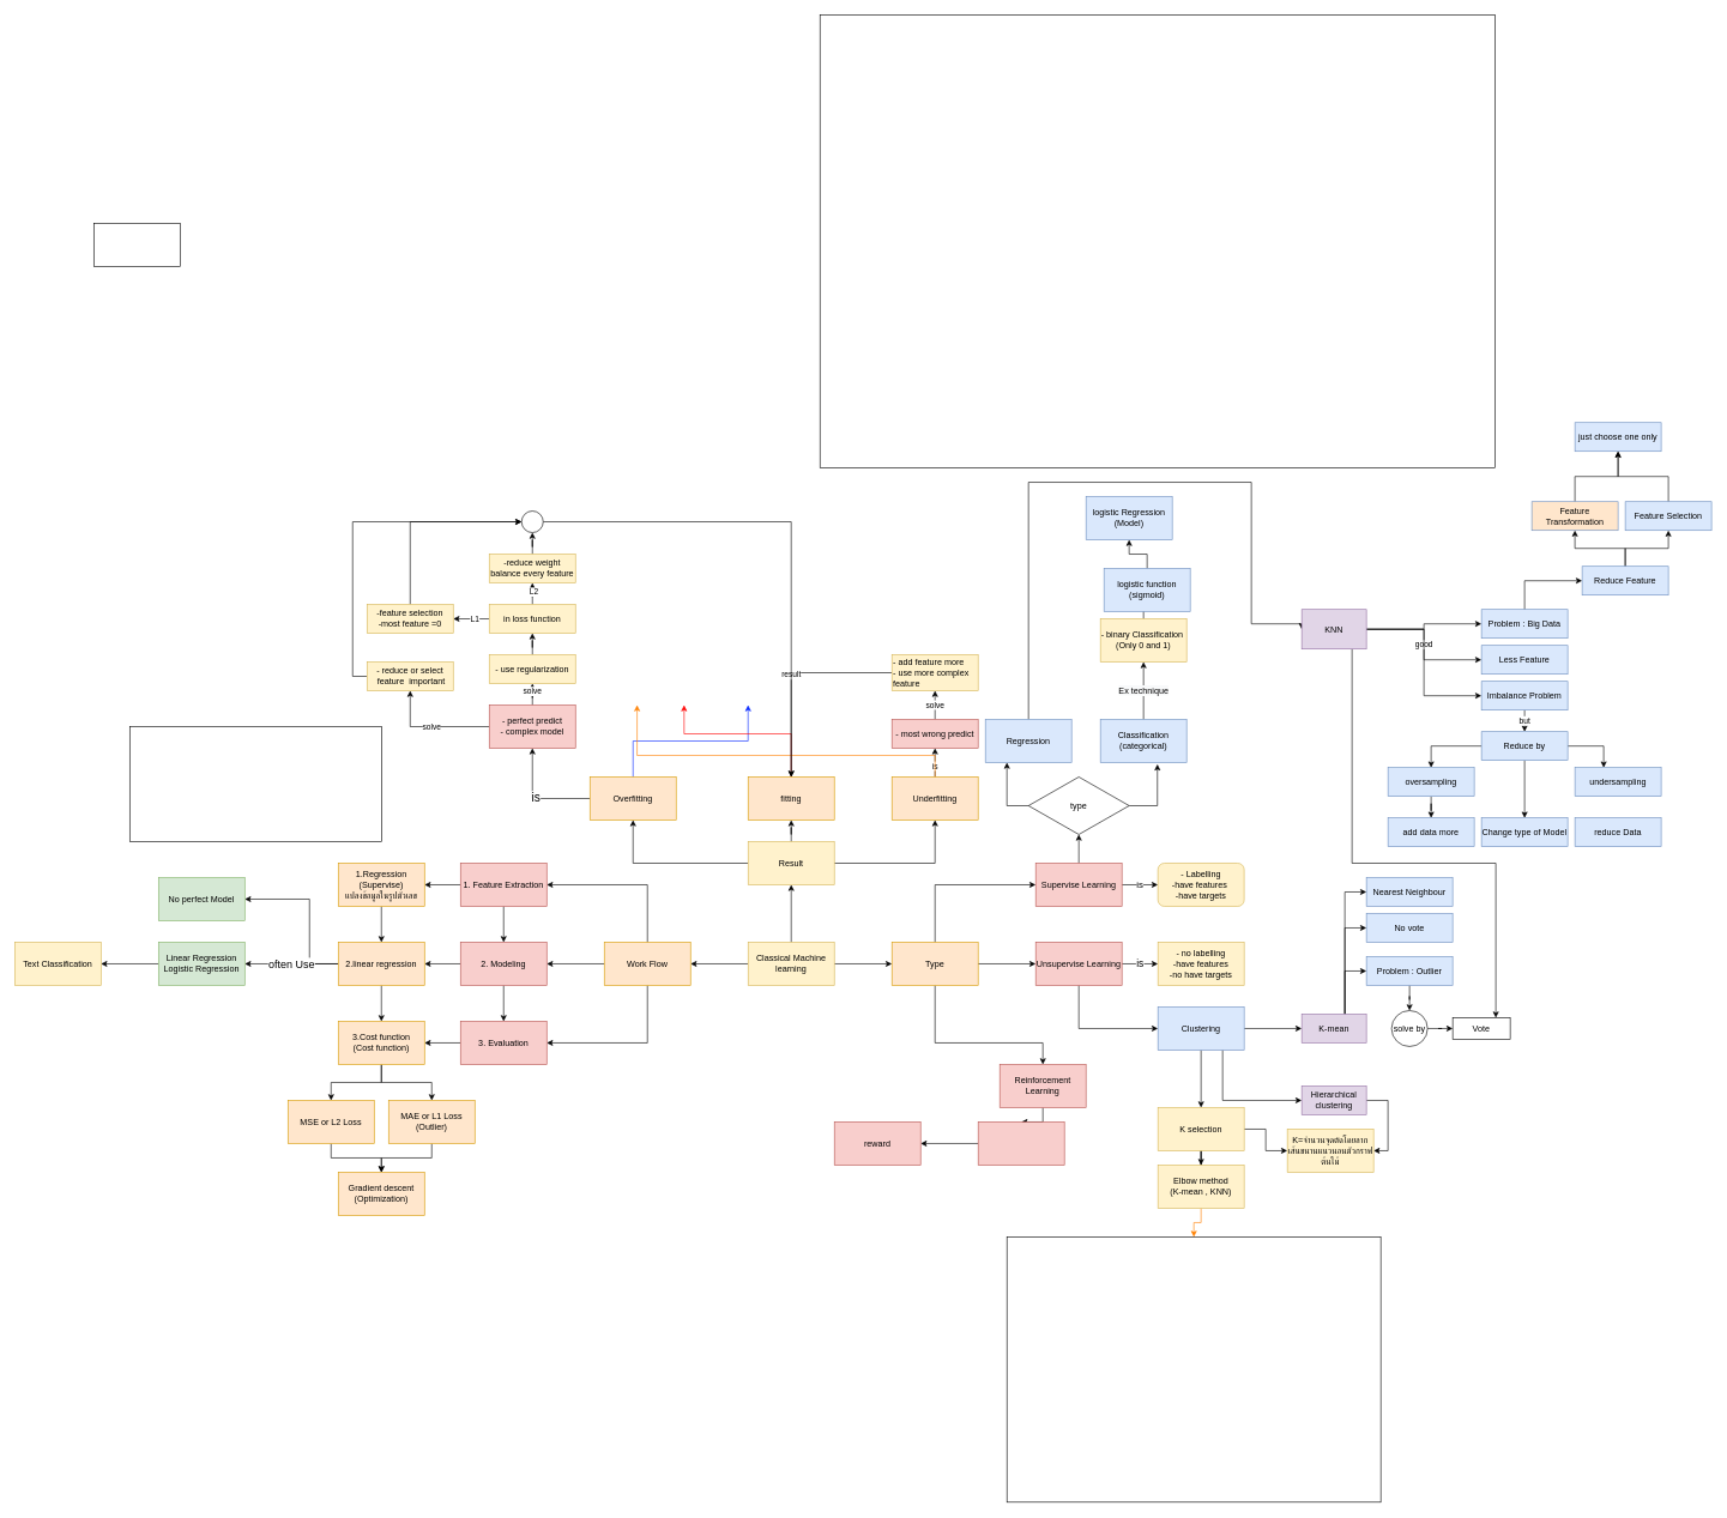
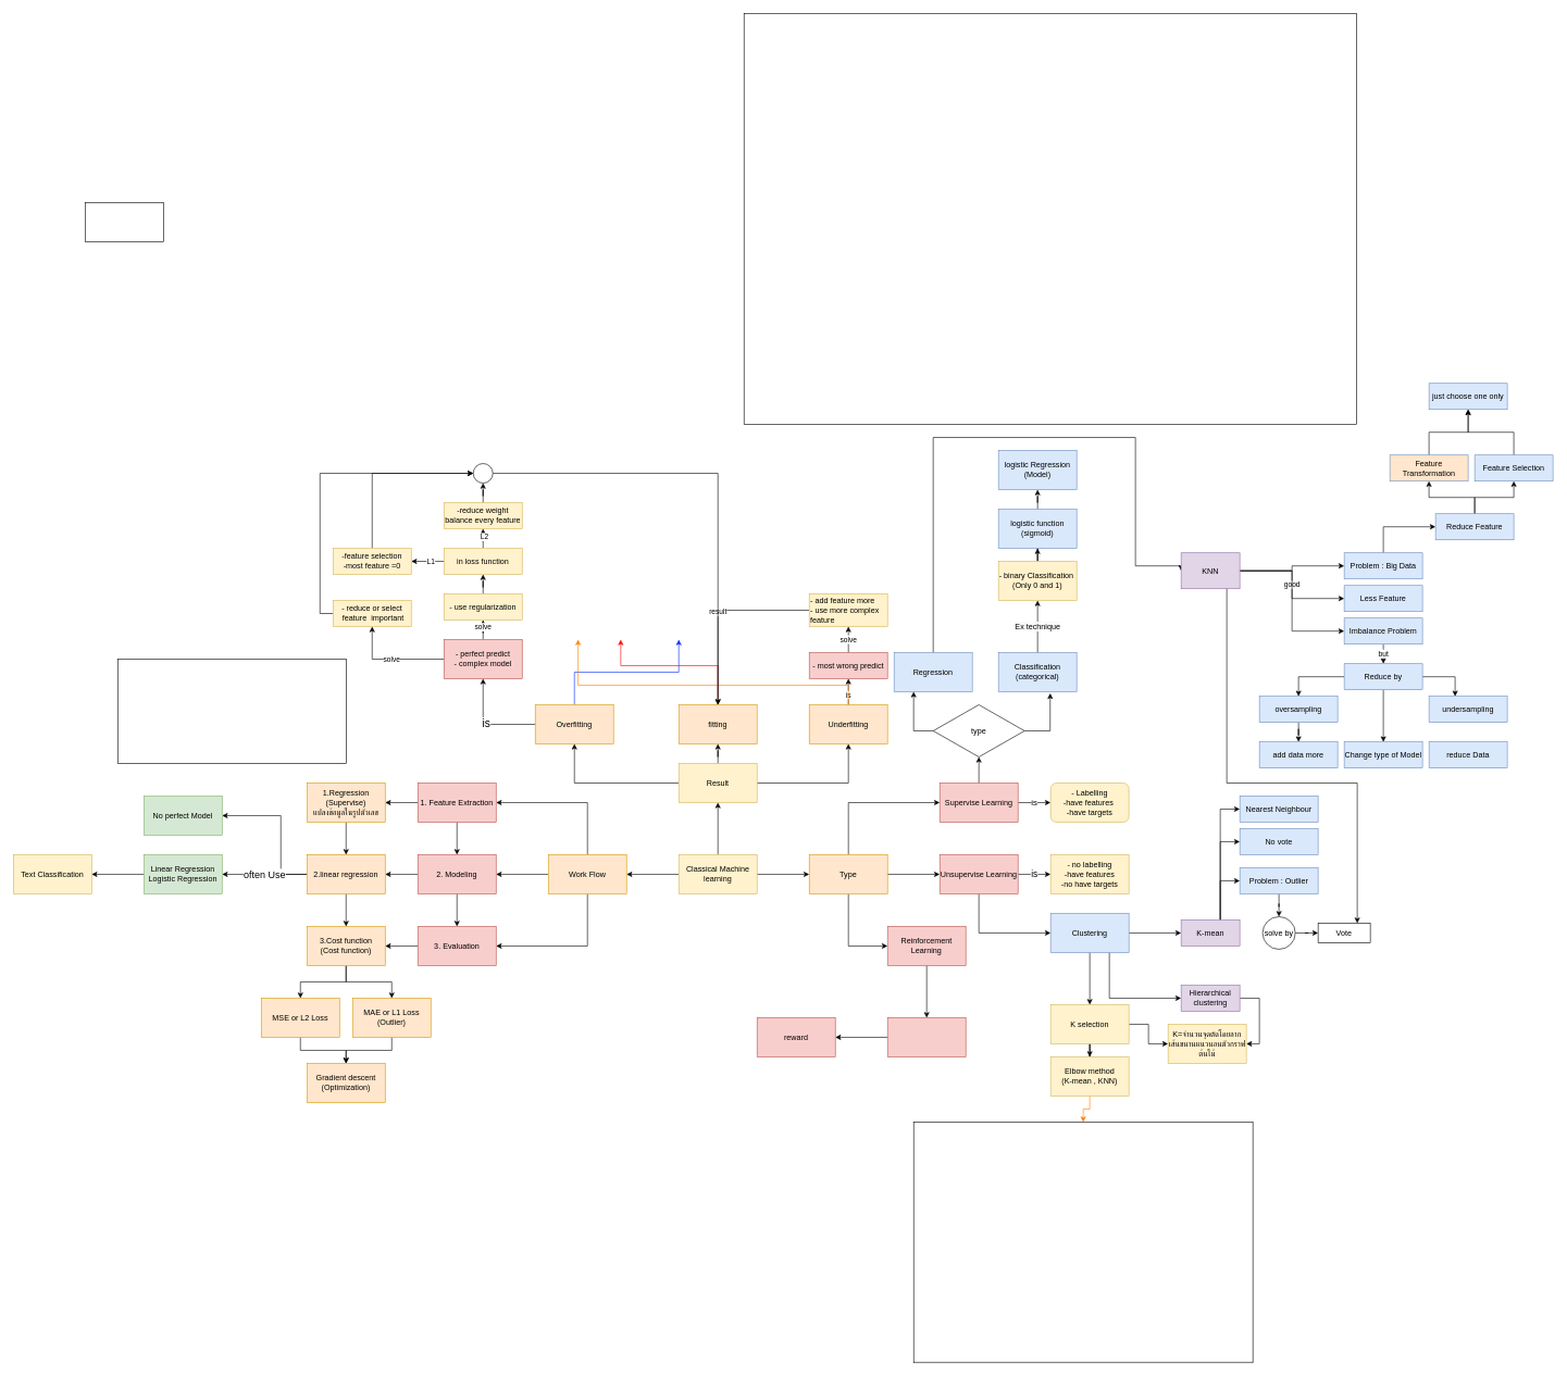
- <mxCell id="92" value="logistic Regression&lt;br&gt;(Model)" style="whiteSpace=wrap;html=1;rounded=0;fillColor=#dae8fc;strokeColor=#6c8ebf;" parent="1" vertex="1"><mxGeometry x="1510" y="690" width="120" height="60" as="geometry" /></mxCell>
+ <mxCell id="92" value="logistic Regression&lt;br&gt;(Model)" style="whiteSpace=wrap;html=1;rounded=0;fillColor=#dae8fc;strokeColor=#6c8ebf;" parent="1" vertex="1"><mxGeometry x="1530" y="690" width="120" height="60" as="geometry" /></mxCell>
- <mxCell id="91" value="logistic function (sigmoid)" style="whiteSpace=wrap;html=1;rounded=0;fillColor=#dae8fc;strokeColor=#6c8ebf;" parent="1" vertex="1"><mxGeometry x="1535" y="790" width="120" height="60" as="geometry" /></mxCell>
+ <mxCell id="91" value="logistic function (sigmoid)" style="whiteSpace=wrap;html=1;rounded=0;fillColor=#dae8fc;strokeColor=#6c8ebf;" parent="1" vertex="1"><mxGeometry x="1530" y="780" width="120" height="60" as="geometry" /></mxCell>
- <mxCell id="17" value="Reinforcement&lt;br&gt;Learning" style="whiteSpace=wrap;html=1;rounded=0;fillColor=#f8cecc;strokeColor=#b85450;" parent="1" vertex="1"><mxGeometry x="1390" y="1480" width="120" height="60" as="geometry" /></mxCell>
+ <mxCell id="17" value="Reinforcement&lt;br&gt;Learning" style="whiteSpace=wrap;html=1;rounded=0;fillColor=#f8cecc;strokeColor=#b85450;" parent="1" vertex="1"><mxGeometry x="1360" y="1420" width="120" height="60" as="geometry" /></mxCell>
